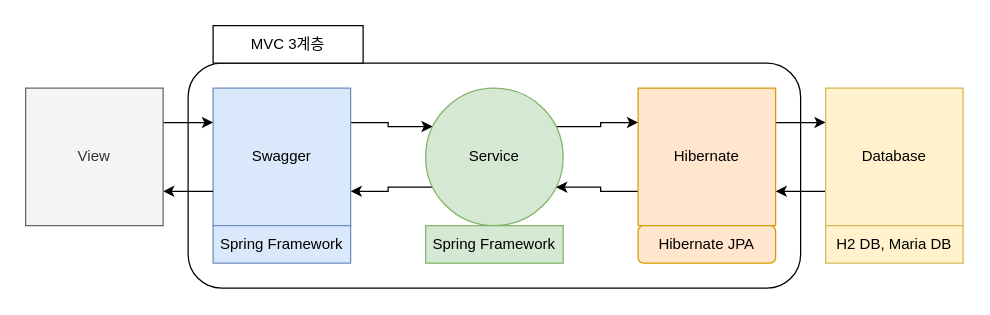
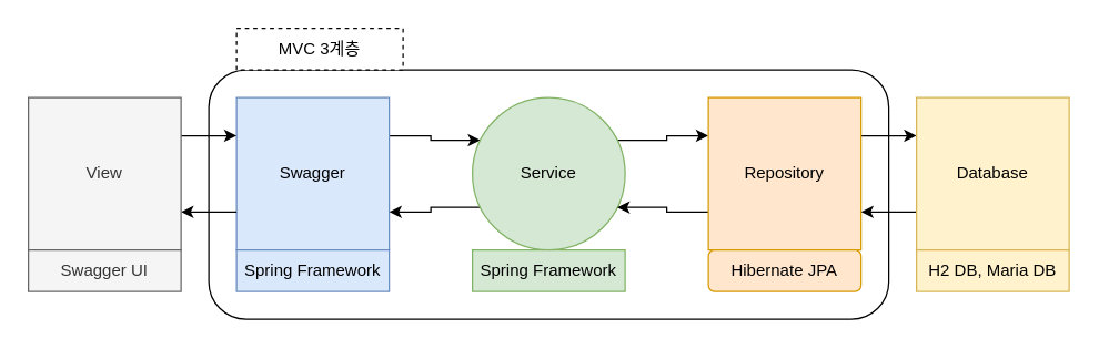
- <mxCell id="21" value="MVC 3계층" style="rounded=0;whiteSpace=wrap;html=1;" parent="1" vertex="1"><mxGeometry x="170" y="20" width="120" height="30" as="geometry" /></mxCell>
+ <mxCell id="21" value="MVC 3계층" style="rounded=0;whiteSpace=wrap;html=1;dashed=1;" parent="1" vertex="1"><mxGeometry x="170" y="20" width="120" height="30" as="geometry" /></mxCell>
- <mxCell id="10" value="Hibernate" style="rounded=0;whiteSpace=wrap;html=1;fillColor=#ffe6cc;strokeColor=#d79b00;" parent="1" vertex="1"><mxGeometry x="510" y="70" width="110" height="110" as="geometry" /></mxCell>
+ <mxCell id="10" value="Repository" style="rounded=0;whiteSpace=wrap;html=1;fillColor=#ffe6cc;strokeColor=#d79b00;" parent="1" vertex="1"><mxGeometry x="510" y="70" width="110" height="110" as="geometry" /></mxCell>
+ <mxCell id="20" value="Swagger UI" style="rounded=0;whiteSpace=wrap;html=1;fillColor=#f5f5f5;fontColor=#333333;strokeColor=#666666;" parent="1" vertex="1"><mxGeometry x="20" y="180" width="110" height="30" as="geometry" /></mxCell>
